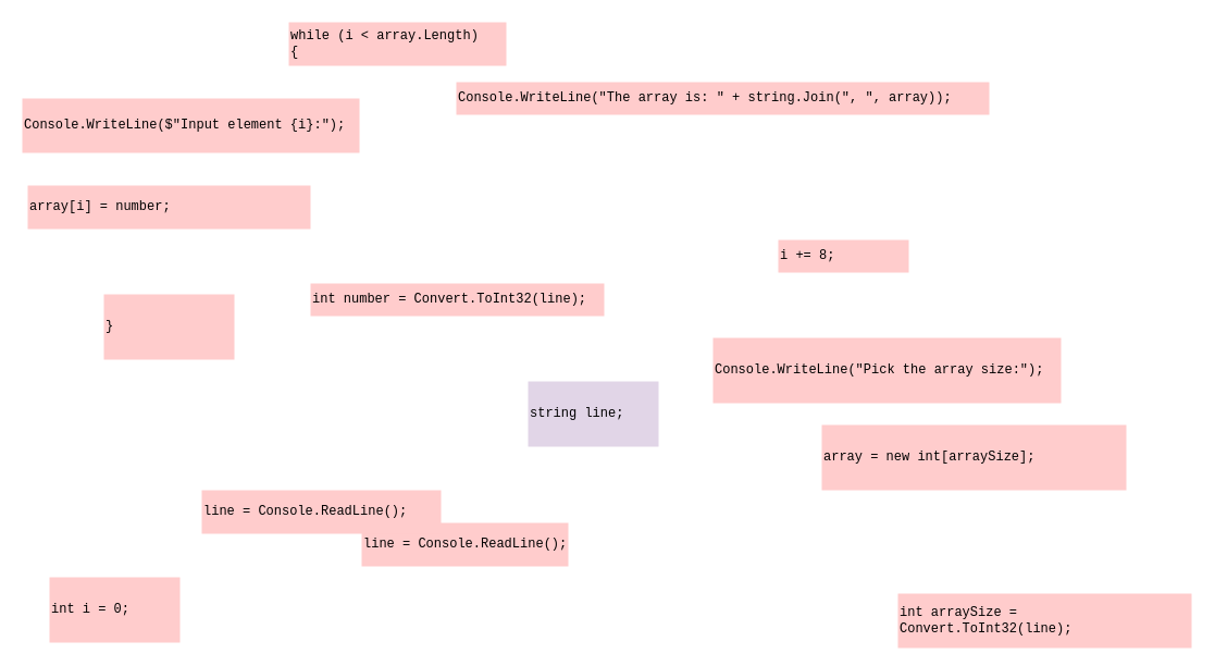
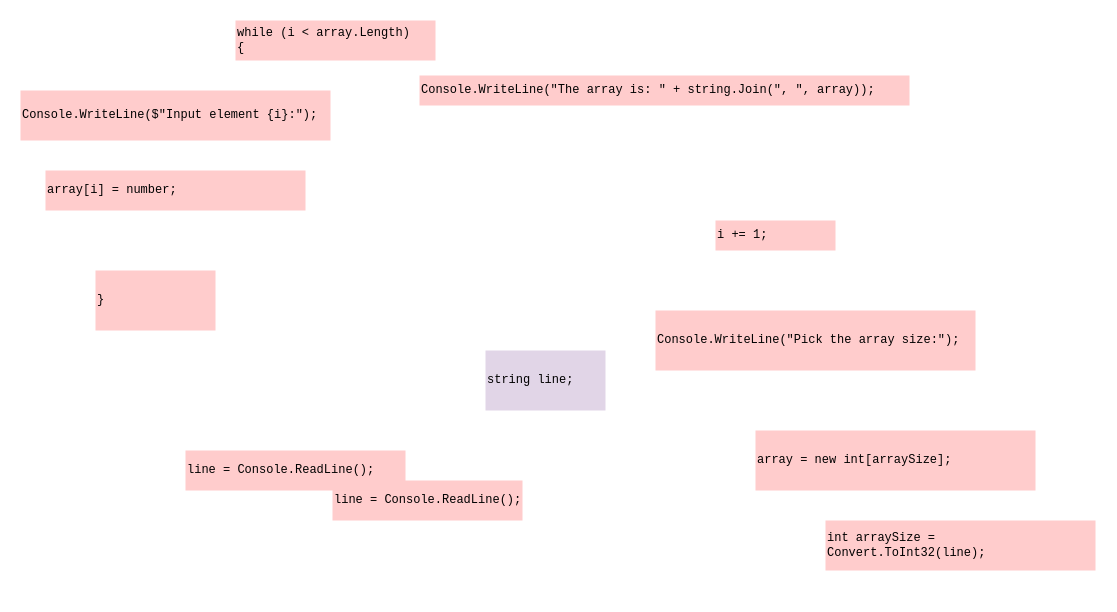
- <mxCell id="8" value="while (i &amp;lt; array.Length)&lt;br&gt;{" style="whiteSpace=wrap;html=1;fontFamily=Courier New;align=left;labelBorderColor=none;rounded=0;shadow=0;sketch=0;glass=0;fillColor=#FFCCCC;strokeColor=none;" vertex="1" parent="1"><mxGeometry x="265" y="20" width="200" height="40" as="geometry" /></mxCell>
+ <mxCell id="8" value="while (i &amp;lt; array.Length)&lt;br&gt;{" style="whiteSpace=wrap;html=1;fontFamily=Courier New;align=left;labelBorderColor=none;rounded=0;shadow=0;sketch=0;glass=0;fillColor=#FFCCCC;strokeColor=none;" vertex="1" parent="1"><mxGeometry x="235" y="20" width="200" height="40" as="geometry" /></mxCell>
- <mxCell id="12" value="array[i] = number;" style="whiteSpace=wrap;html=1;fontFamily=Courier New;align=left;rounded=0;shadow=0;sketch=0;glass=0;fillColor=#FFCCCC;strokeColor=none;" vertex="1" parent="1"><mxGeometry x="25" y="170" width="260" height="40" as="geometry" /></mxCell>
+ <mxCell id="12" value="array[i] = number;" style="whiteSpace=wrap;html=1;fontFamily=Courier New;align=left;rounded=0;shadow=0;sketch=0;glass=0;fillColor=#FFCCCC;strokeColor=none;" vertex="1" parent="1"><mxGeometry x="45" y="170" width="260" height="40" as="geometry" /></mxCell>
- <mxCell id="13" value="i += 8;" style="whiteSpace=wrap;html=1;fontFamily=Courier New;align=left;rounded=0;shadow=0;sketch=0;glass=0;fillColor=#FFCCCC;strokeColor=none;" vertex="1" parent="1"><mxGeometry x="715" y="220" width="120" height="30" as="geometry" /></mxCell>
+ <mxCell id="13" value="i += 1;" style="whiteSpace=wrap;html=1;fontFamily=Courier New;align=left;rounded=0;shadow=0;sketch=0;glass=0;fillColor=#FFCCCC;strokeColor=none;" vertex="1" parent="1"><mxGeometry x="715" y="220" width="120" height="30" as="geometry" /></mxCell>
- <mxCell id="11" value="int number = Convert.ToInt32(line);" style="whiteSpace=wrap;html=1;fontFamily=Courier New;align=left;rounded=0;shadow=0;sketch=0;glass=0;fillColor=#FFCCCC;strokeColor=none;" vertex="1" parent="1"><mxGeometry x="285" y="260" width="270" height="30" as="geometry" /></mxCell>
- <mxCell id="6" value="array = new int[arraySize];" style="whiteSpace=wrap;html=1;fontFamily=Courier New;align=left;labelBorderColor=none;rounded=0;shadow=0;sketch=0;glass=0;fillColor=#FFCCCC;strokeColor=none;" vertex="1" parent="1"><mxGeometry x="755" y="390" width="280" height="60" as="geometry" /></mxCell>
+ <mxCell id="6" value="array = new int[arraySize];" style="whiteSpace=wrap;html=1;fontFamily=Courier New;align=left;labelBorderColor=none;rounded=0;shadow=0;sketch=0;glass=0;fillColor=#FFCCCC;strokeColor=none;" vertex="1" parent="1"><mxGeometry x="755" y="430" width="280" height="60" as="geometry" /></mxCell>
- <mxCell id="7" value="int i = 0;" style="whiteSpace=wrap;html=1;fontFamily=Courier New;align=left;labelBorderColor=none;rounded=0;shadow=0;sketch=0;glass=0;fillColor=#FFCCCC;strokeColor=none;" vertex="1" parent="1"><mxGeometry x="45" y="530" width="120" height="60" as="geometry" /></mxCell>
- <mxCell id="5" value="int arraySize = Convert.ToInt32(line);" style="whiteSpace=wrap;html=1;fontFamily=Courier New;align=left;labelBorderColor=none;rounded=0;shadow=0;sketch=0;glass=0;fillColor=#FFCCCC;strokeColor=none;" vertex="1" parent="1"><mxGeometry x="825" y="545" width="270" height="50" as="geometry" /></mxCell>
+ <mxCell id="5" value="int arraySize = Convert.ToInt32(line);" style="whiteSpace=wrap;html=1;fontFamily=Courier New;align=left;labelBorderColor=none;rounded=0;shadow=0;sketch=0;glass=0;fillColor=#FFCCCC;strokeColor=none;" vertex="1" parent="1"><mxGeometry x="825" y="520" width="270" height="50" as="geometry" /></mxCell>
